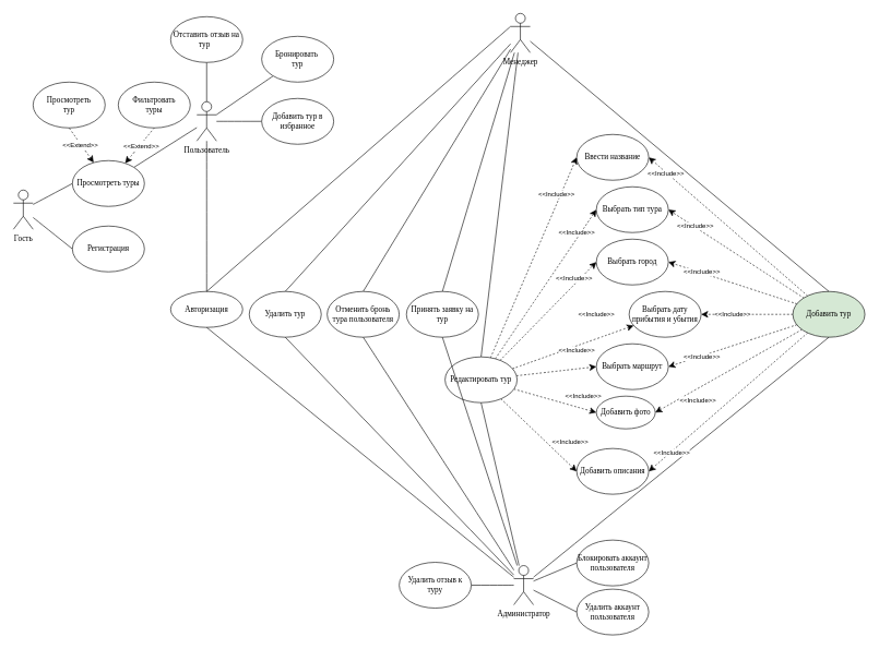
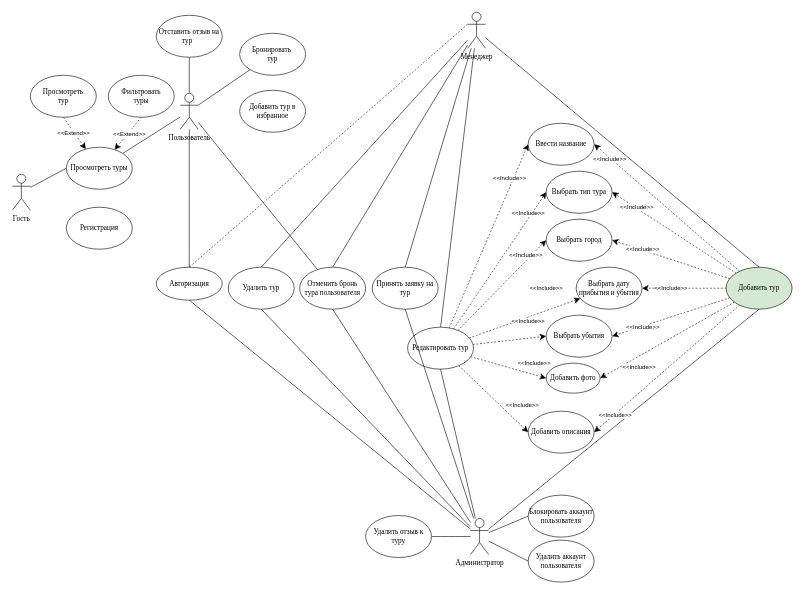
- <mxCell id="9" style="edgeStyle=none;curved=1;rounded=0;orthogonalLoop=1;jettySize=auto;html=1;entryX=0;entryY=0.5;entryDx=0;entryDy=0;fontSize=12;startSize=8;endSize=8;endArrow=none;endFill=0;" parent="1" source="11" target="35" edge="1"><mxGeometry relative="1" as="geometry" /></mxCell>
+ <mxCell id="9" style="edgeStyle=none;curved=1;rounded=0;orthogonalLoop=1;jettySize=auto;html=1;fontSize=12;startSize=8;endSize=8;endArrow=none;endFill=0;" parent="1" source="11" target="46" edge="1"><mxGeometry relative="1" as="geometry" /></mxCell>
- <mxCell id="33" style="edgeStyle=none;curved=1;rounded=0;orthogonalLoop=1;jettySize=auto;html=1;exitX=0;exitY=0.333;exitDx=0;exitDy=0;exitPerimeter=0;entryX=0.5;entryY=0;entryDx=0;entryDy=0;fontSize=12;startSize=8;endSize=8;endArrow=none;endFill=0;" parent="1" source="34" target="2" edge="1"><mxGeometry relative="1" as="geometry" /></mxCell>
+ <mxCell id="33" style="edgeStyle=none;curved=1;rounded=0;orthogonalLoop=1;jettySize=auto;html=1;exitX=0;exitY=0.333;exitDx=0;exitDy=0;exitPerimeter=0;entryX=0.5;entryY=0;entryDx=0;entryDy=0;fontSize=12;startSize=8;endSize=8;endArrow=none;endFill=0;dashed=1;" parent="1" source="34" target="2" edge="1"><mxGeometry relative="1" as="geometry" /></mxCell>
- <mxCell id="4" style="edgeStyle=none;curved=1;rounded=0;orthogonalLoop=1;jettySize=auto;html=1;entryX=0;entryY=0.5;entryDx=0;entryDy=0;fontSize=12;startSize=8;endSize=8;endArrow=none;endFill=0;" parent="1" source="5" target="60" edge="1"><mxGeometry relative="1" as="geometry" /></mxCell>
- <mxCell id="61" value="Выбрать маршрут" style="ellipse;whiteSpace=wrap;html=1;fontFamily=Times New Roman;" parent="1" vertex="1"><mxGeometry x="910" y="525" width="110" height="70" as="geometry" /></mxCell>
+ <mxCell id="61" value="Выбрать убытия" style="ellipse;whiteSpace=wrap;html=1;fontFamily=Times New Roman;" parent="1" vertex="1"><mxGeometry x="910" y="525" width="110" height="70" as="geometry" /></mxCell>
